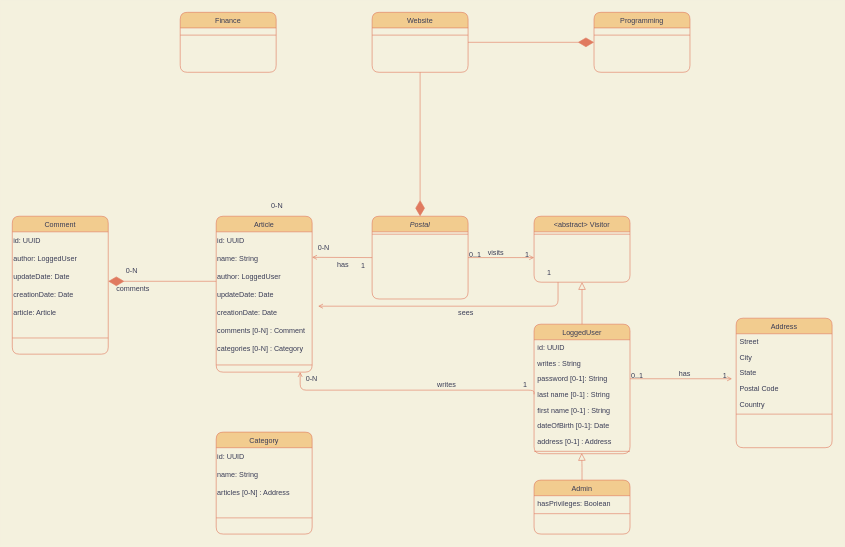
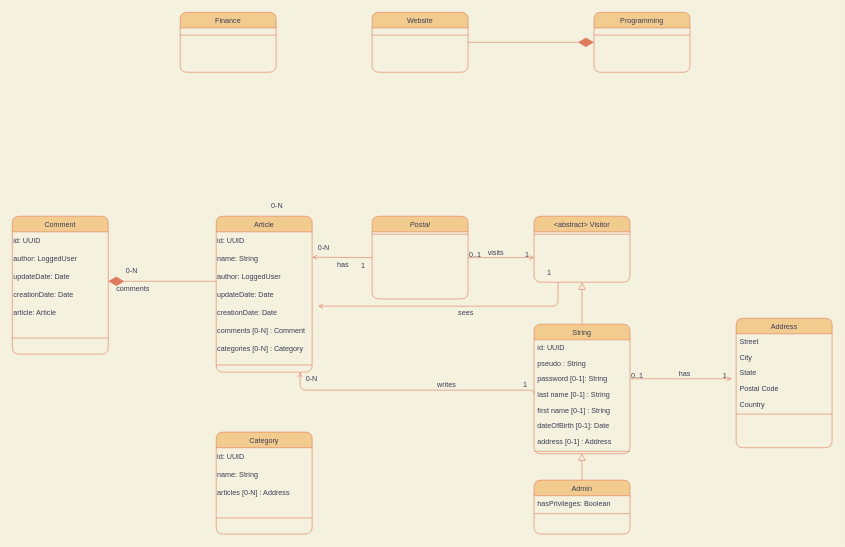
- <mxCell id="69" value="" style="endArrow=diamondThin;endFill=1;endSize=24;html=1;rounded=1;fontColor=#393C56;strokeColor=#E07A5F;fillColor=#F2CC8F;entryX=0.5;entryY=0;entryDx=0;entryDy=0;exitX=0.5;exitY=1;exitDx=0;exitDy=0;" edge="1" parent="1" source="67" target="2"><mxGeometry width="160" relative="1" as="geometry"><mxPoint x="370" y="478.5" as="sourcePoint" /><mxPoint x="190" y="478.5" as="targetPoint" /><Array as="points" /></mxGeometry></mxCell>
- <mxCell id="4" value="LoggedUser" style="swimlane;fontStyle=0;align=center;verticalAlign=top;childLayout=stackLayout;horizontal=1;startSize=26;horizontalStack=0;resizeParent=1;resizeLast=0;collapsible=1;marginBottom=0;rounded=1;shadow=0;strokeWidth=1;fillColor=#F2CC8F;strokeColor=#E07A5F;fontColor=#393C56;" parent="1" vertex="1"><mxGeometry x="890" y="540" width="160" height="216" as="geometry"><mxRectangle x="550" y="140" width="160" height="26" as="alternateBounds" /></mxGeometry></mxCell>
+ <mxCell id="4" value="String" style="swimlane;fontStyle=0;align=center;verticalAlign=top;childLayout=stackLayout;horizontal=1;startSize=26;horizontalStack=0;resizeParent=1;resizeLast=0;collapsible=1;marginBottom=0;rounded=1;shadow=0;strokeWidth=1;fillColor=#F2CC8F;strokeColor=#E07A5F;fontColor=#393C56;" parent="1" vertex="1"><mxGeometry x="890" y="540" width="160" height="216" as="geometry"><mxRectangle x="550" y="140" width="160" height="26" as="alternateBounds" /></mxGeometry></mxCell>
- <mxCell id="6" value="writes : String" style="text;align=left;verticalAlign=top;spacingLeft=4;spacingRight=4;overflow=hidden;rotatable=0;points=[[0,0.5],[1,0.5]];portConstraint=eastwest;rounded=1;shadow=0;html=0;fontColor=#393C56;" parent="4" vertex="1"><mxGeometry y="52" width="160" height="26" as="geometry" /></mxCell>
+ <mxCell id="6" value="pseudo : String" style="text;align=left;verticalAlign=top;spacingLeft=4;spacingRight=4;overflow=hidden;rotatable=0;points=[[0,0.5],[1,0.5]];portConstraint=eastwest;rounded=1;shadow=0;html=0;fontColor=#393C56;" parent="4" vertex="1"><mxGeometry y="52" width="160" height="26" as="geometry" /></mxCell>
